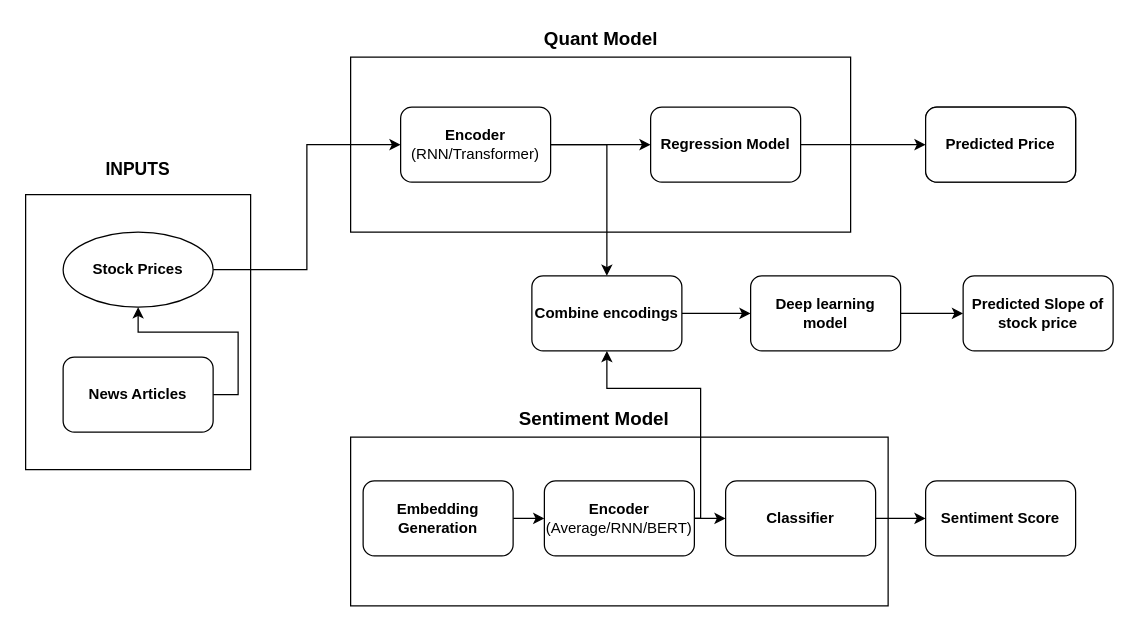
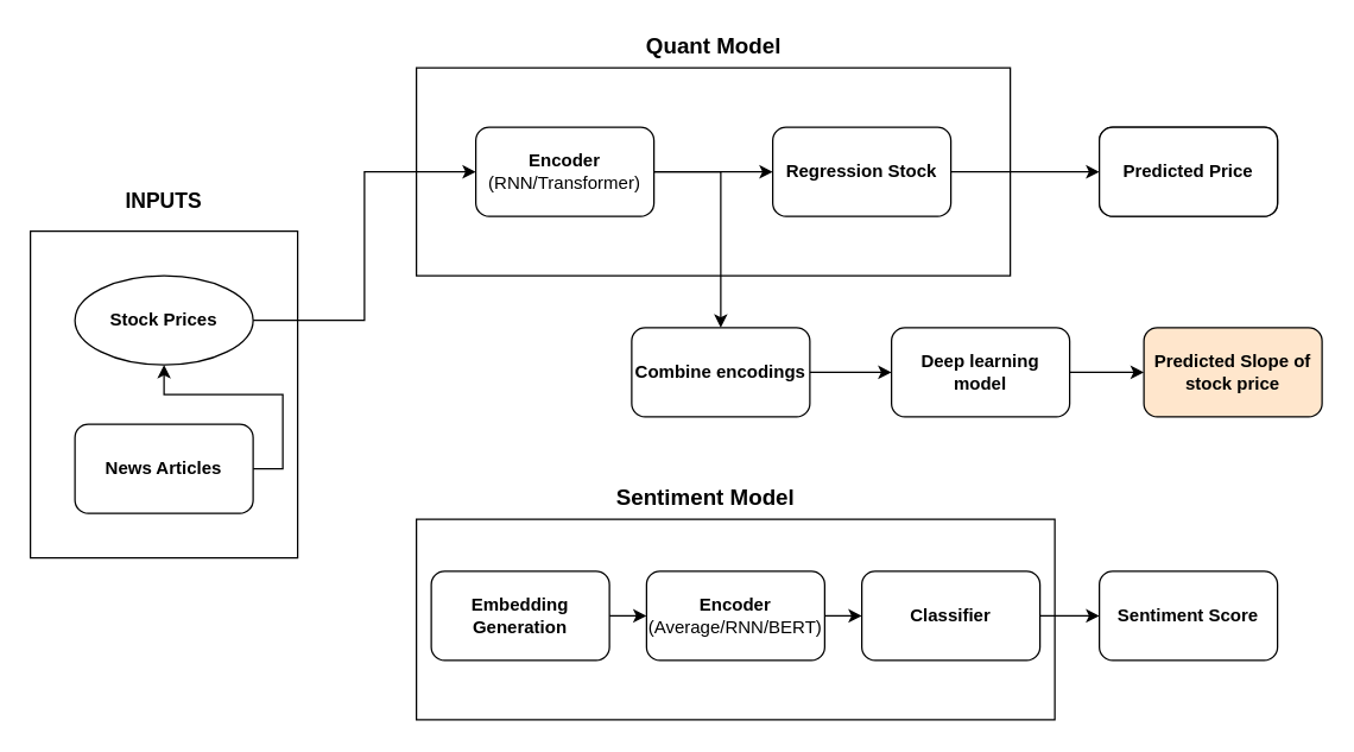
- <mxCell id="14" value="&lt;b&gt;Regression Model&lt;/b&gt;" style="whiteSpace=wrap;html=1;rounded=1;" vertex="1" parent="1"><mxGeometry x="520" y="85" width="120" height="60" as="geometry" /></mxCell>
+ <mxCell id="14" value="&lt;b&gt;Regression Stock&lt;/b&gt;" style="whiteSpace=wrap;html=1;rounded=1;" vertex="1" parent="1"><mxGeometry x="520" y="85" width="120" height="60" as="geometry" /></mxCell>
- <mxCell id="30" value="&lt;b&gt;Predicted Slope of stock price&lt;/b&gt;" style="whiteSpace=wrap;html=1;rounded=1;" vertex="1" parent="1"><mxGeometry x="770" y="220" width="120" height="60" as="geometry" /></mxCell>
+ <mxCell id="30" value="&lt;b&gt;Predicted Slope of stock price&lt;/b&gt;" style="whiteSpace=wrap;html=1;rounded=1;fillColor=#ffe6cc;" vertex="1" parent="1"><mxGeometry x="770" y="220" width="120" height="60" as="geometry" /></mxCell>
- <mxCell id="21" style="edgeStyle=orthogonalEdgeStyle;rounded=0;orthogonalLoop=1;jettySize=auto;html=1;exitX=1;exitY=0.5;exitDx=0;exitDy=0;entryX=0.5;entryY=1;entryDx=0;entryDy=0;fontSize=14;" edge="1" parent="1" source="22" target="27"><mxGeometry relative="1" as="geometry"><Array as="points"><mxPoint x="560" y="414" /><mxPoint x="560" y="310" /><mxPoint x="485" y="310" /></Array></mxGeometry></mxCell>
